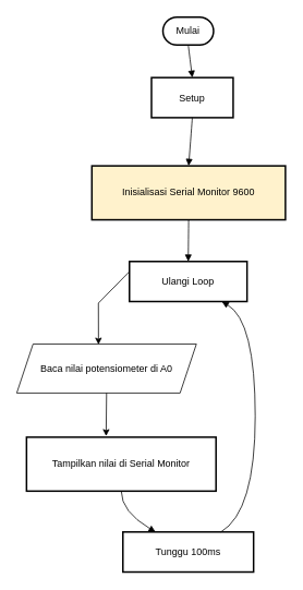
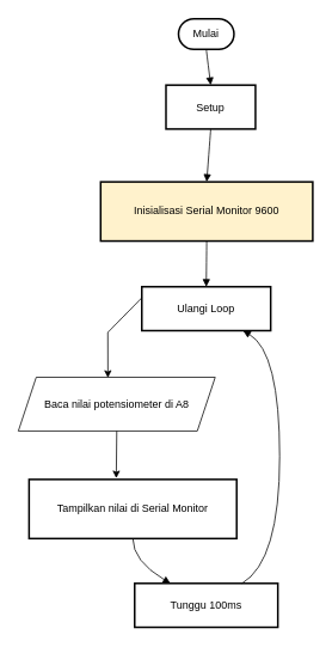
- <mxCell id="13" value="Baca nilai potensiometer di A0" style="shape=parallelogram;perimeter=parallelogramPerimeter;whiteSpace=wrap;html=1;fixedSize=1;" vertex="1" parent="1"><mxGeometry x="20" y="420" width="220" height="60" as="geometry" /></mxCell>
+ <mxCell id="13" value="Baca nilai potensiometer di A8" style="shape=parallelogram;perimeter=parallelogramPerimeter;whiteSpace=wrap;html=1;fixedSize=1;" vertex="1" parent="1"><mxGeometry x="20" y="420" width="220" height="60" as="geometry" /></mxCell>
